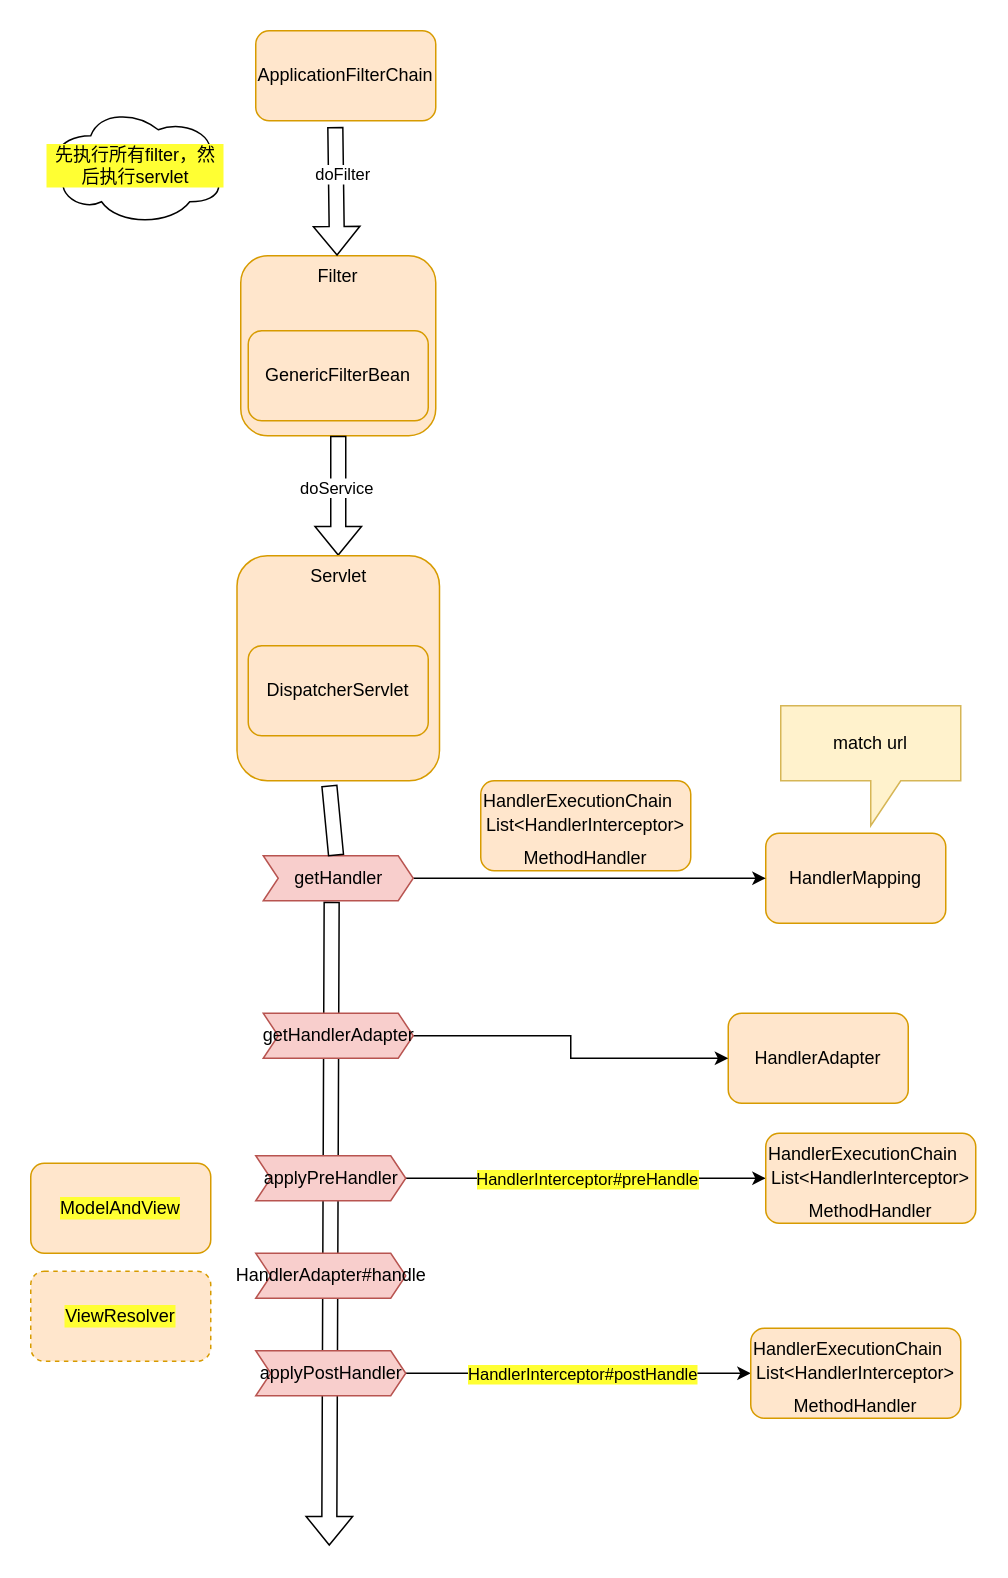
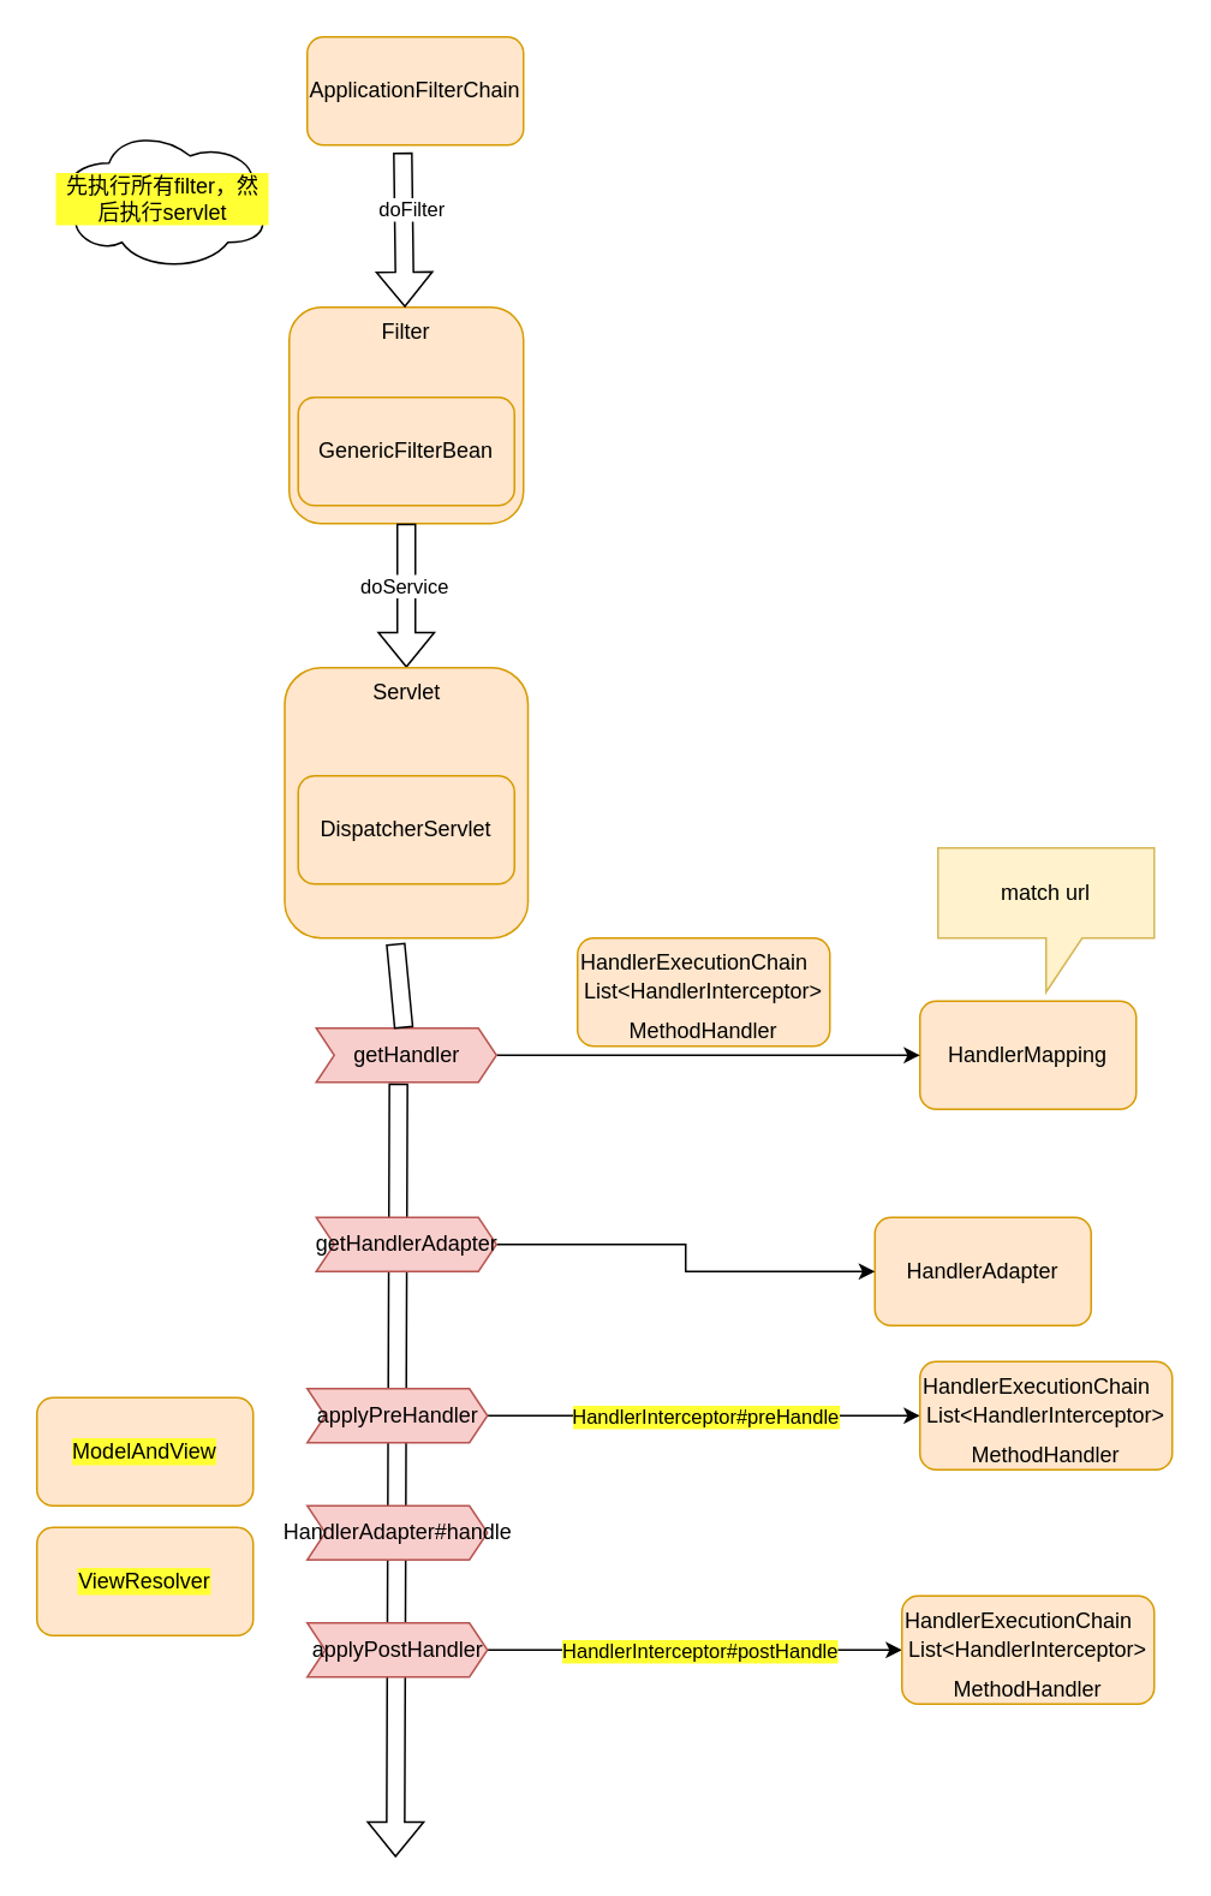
- <mxCell id="41" value="ViewResolver" style="rounded=1;whiteSpace=wrap;html=1;labelBackgroundColor=#FFFF33;fillColor=#ffe6cc;strokeColor=#d79b00;dashed=1;" vertex="1" parent="1"><mxGeometry x="20" y="847" width="120" height="60" as="geometry" /></mxCell>
+ <mxCell id="41" value="ViewResolver" style="rounded=1;whiteSpace=wrap;html=1;labelBackgroundColor=#FFFF33;fillColor=#ffe6cc;strokeColor=#d79b00;" vertex="1" parent="1"><mxGeometry x="20" y="847" width="120" height="60" as="geometry" /></mxCell>
